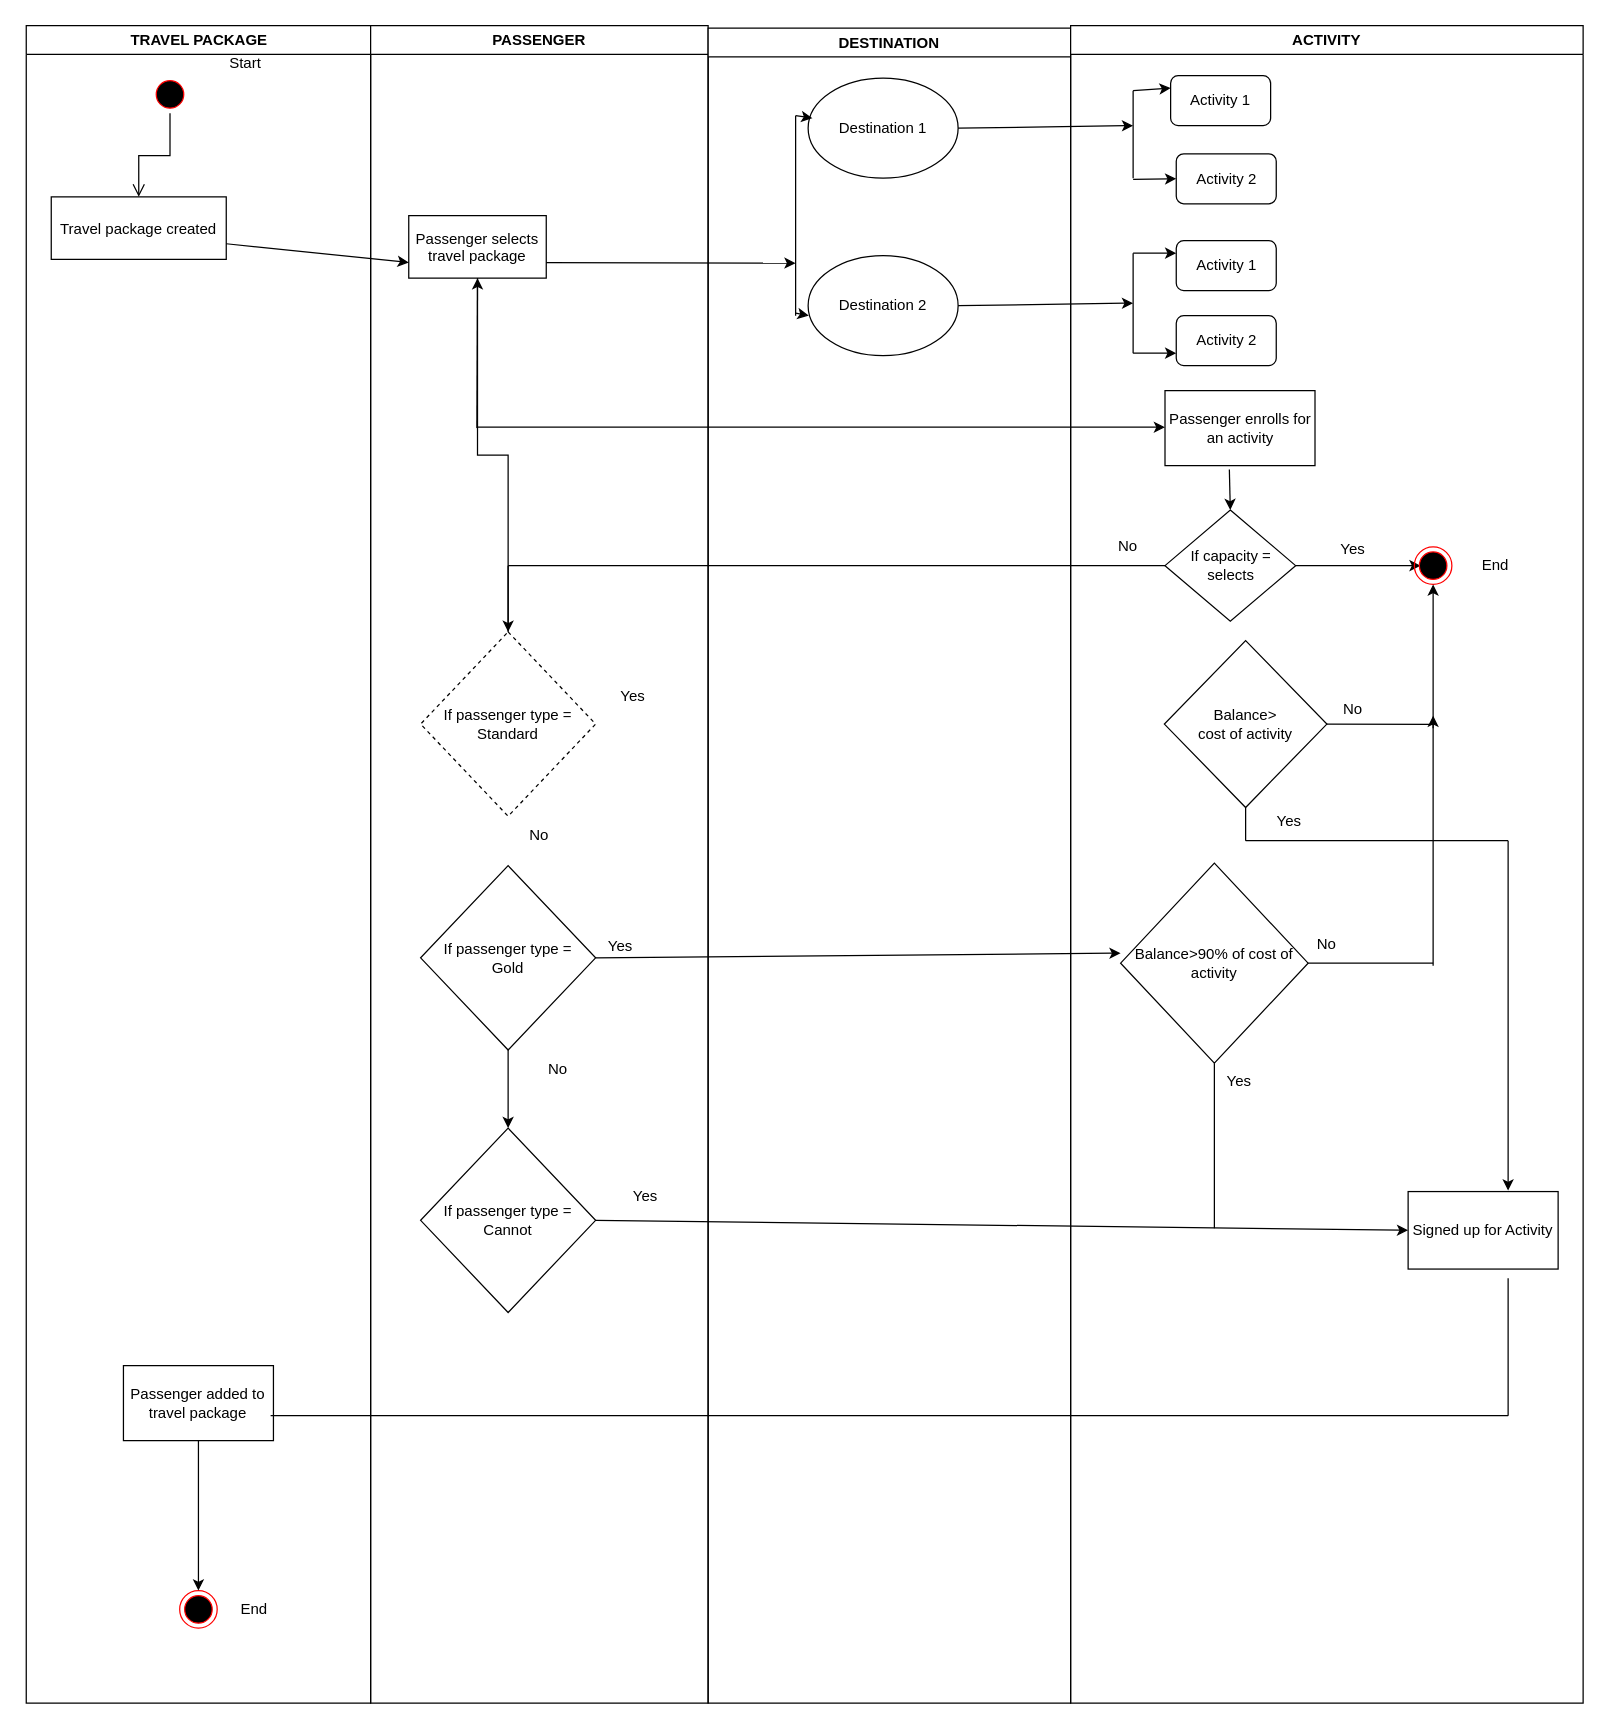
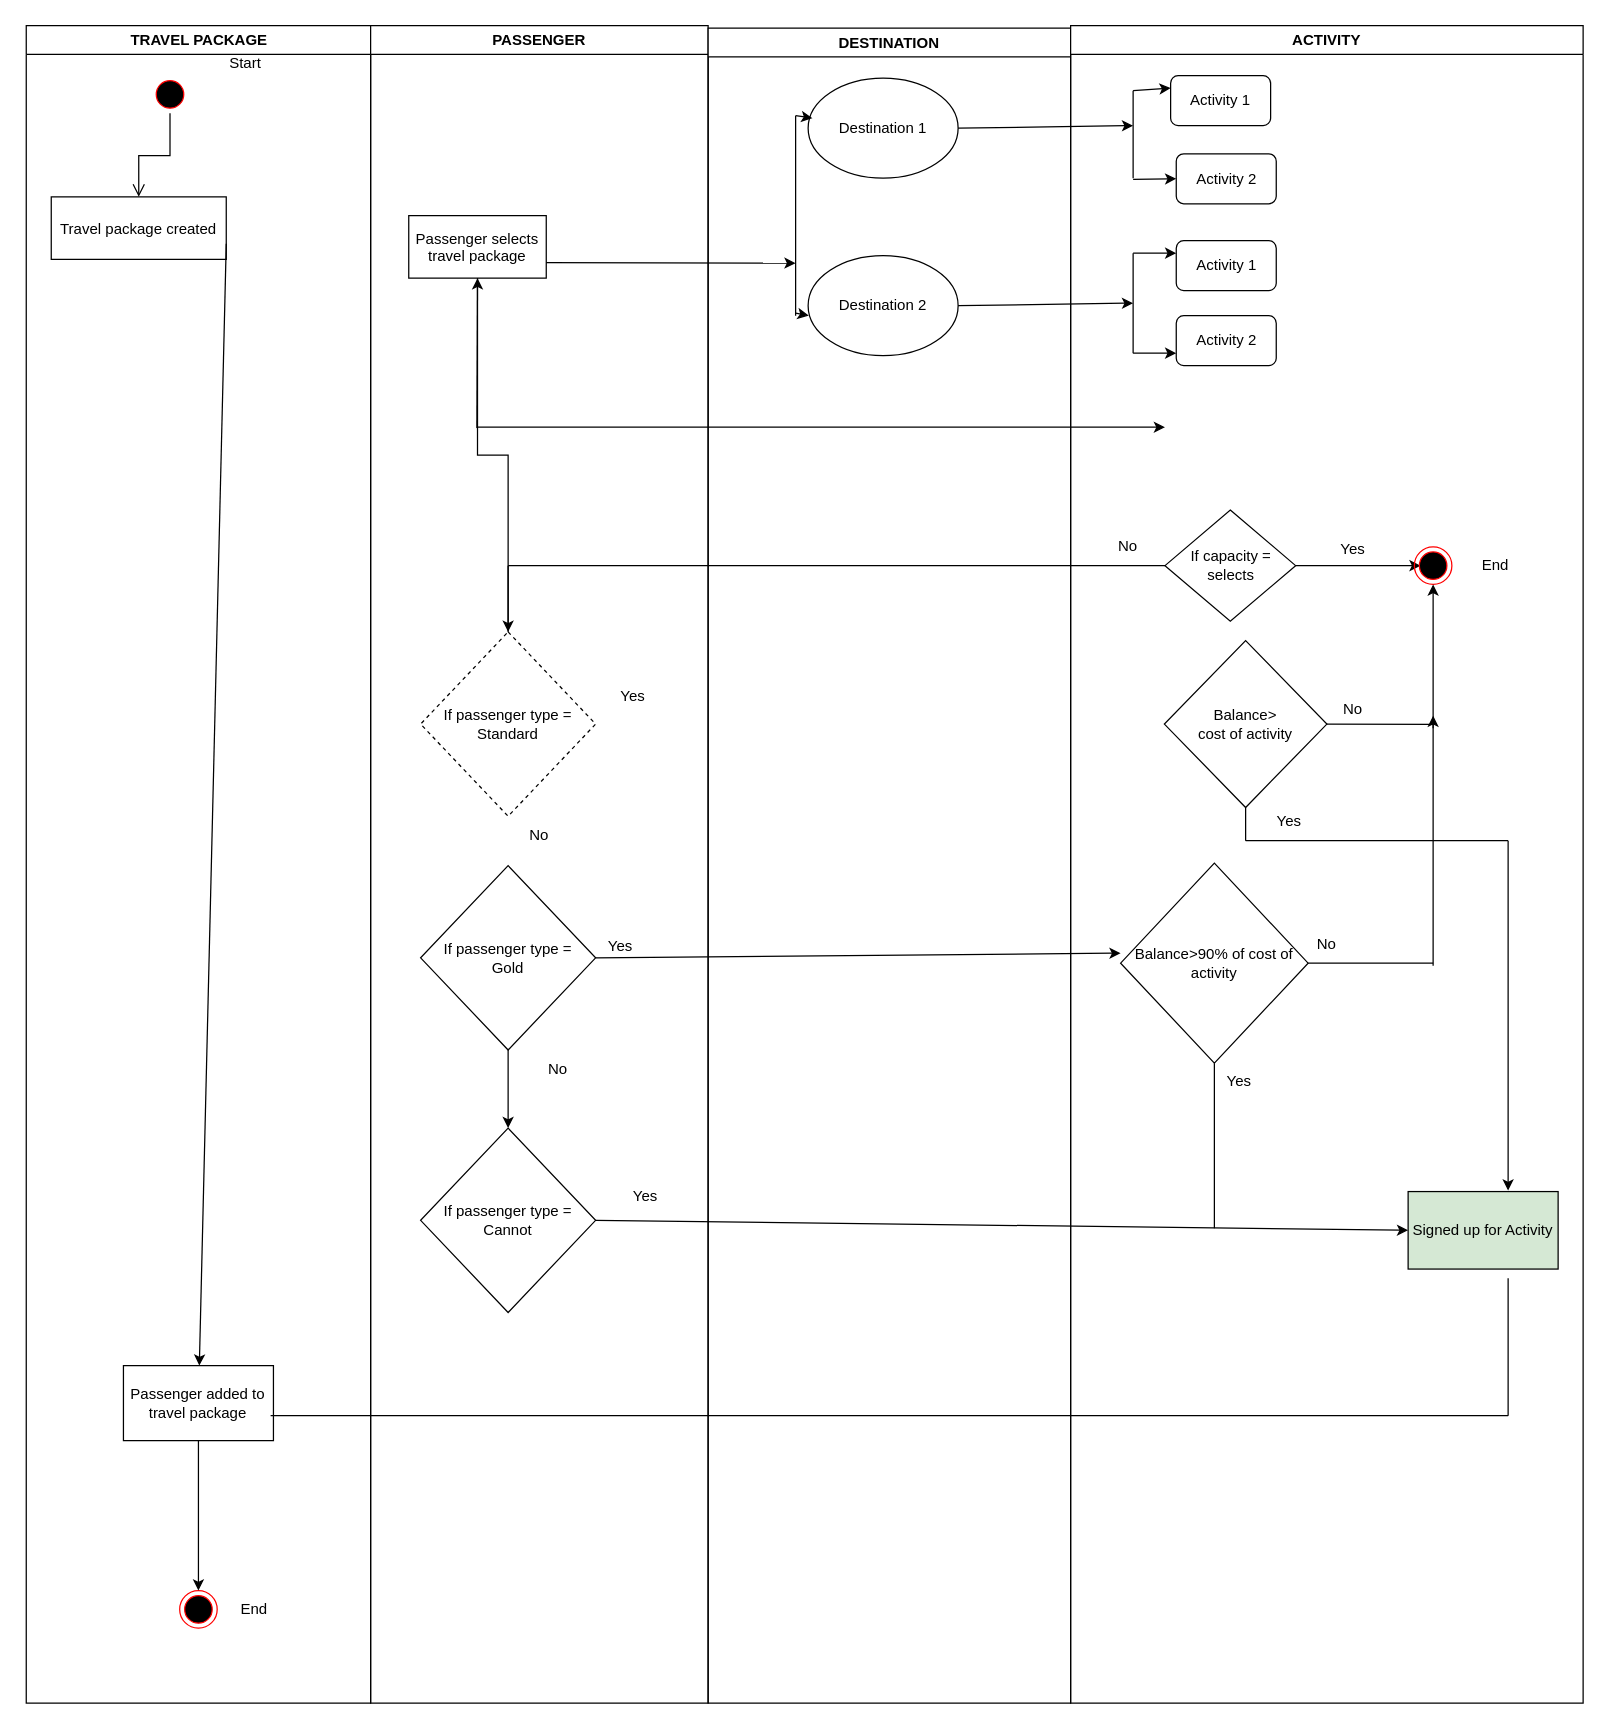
- <mxCell id="49" value="" style="endArrow=classic;html=1;rounded=0;exitX=1;exitY=0.75;exitDx=0;exitDy=0;entryX=0;entryY=0.75;entryDx=0;entryDy=0;" edge="1" parent="1" source="5" target="12"><mxGeometry width="50" height="50" relative="1" as="geometry"><mxPoint x="346" y="282" as="sourcePoint" /><mxPoint x="316" y="212" as="targetPoint" /></mxGeometry></mxCell>
+ <mxCell id="49" value="" style="endArrow=classic;html=1;rounded=0;exitX=1;exitY=0.75;exitDx=0;exitDy=0;" edge="1" parent="1" source="5" target="6"><mxGeometry width="50" height="50" relative="1" as="geometry"><mxPoint x="346" y="282" as="sourcePoint" /><mxPoint x="316" y="212" as="targetPoint" /></mxGeometry></mxCell>
- <mxCell id="31" value="Passenger enrolls for an activity" style="rounded=0;whiteSpace=wrap;html=1;" vertex="1" parent="26"><mxGeometry x="75.5" y="292" width="120" height="60" as="geometry" /></mxCell>
- <mxCell id="34" value="" style="endArrow=classic;html=1;rounded=0;exitX=0.429;exitY=1.052;exitDx=0;exitDy=0;entryX=0.5;entryY=0;entryDx=0;entryDy=0;exitPerimeter=0;" edge="1" parent="26" source="31" target="33"><mxGeometry width="50" height="50" relative="1" as="geometry"><mxPoint x="-250" y="482" as="sourcePoint" /><mxPoint x="166" y="412" as="targetPoint" /></mxGeometry></mxCell>
- <mxCell id="38" value="Signed up for Activity" style="rounded=0;whiteSpace=wrap;html=1;" vertex="1" parent="26"><mxGeometry x="270" y="932.75" width="120" height="62" as="geometry" /></mxCell>
+ <mxCell id="38" value="Signed up for Activity" style="rounded=0;whiteSpace=wrap;html=1;fillColor=#d5e8d4;" vertex="1" parent="26"><mxGeometry x="270" y="932.75" width="120" height="62" as="geometry" /></mxCell>
